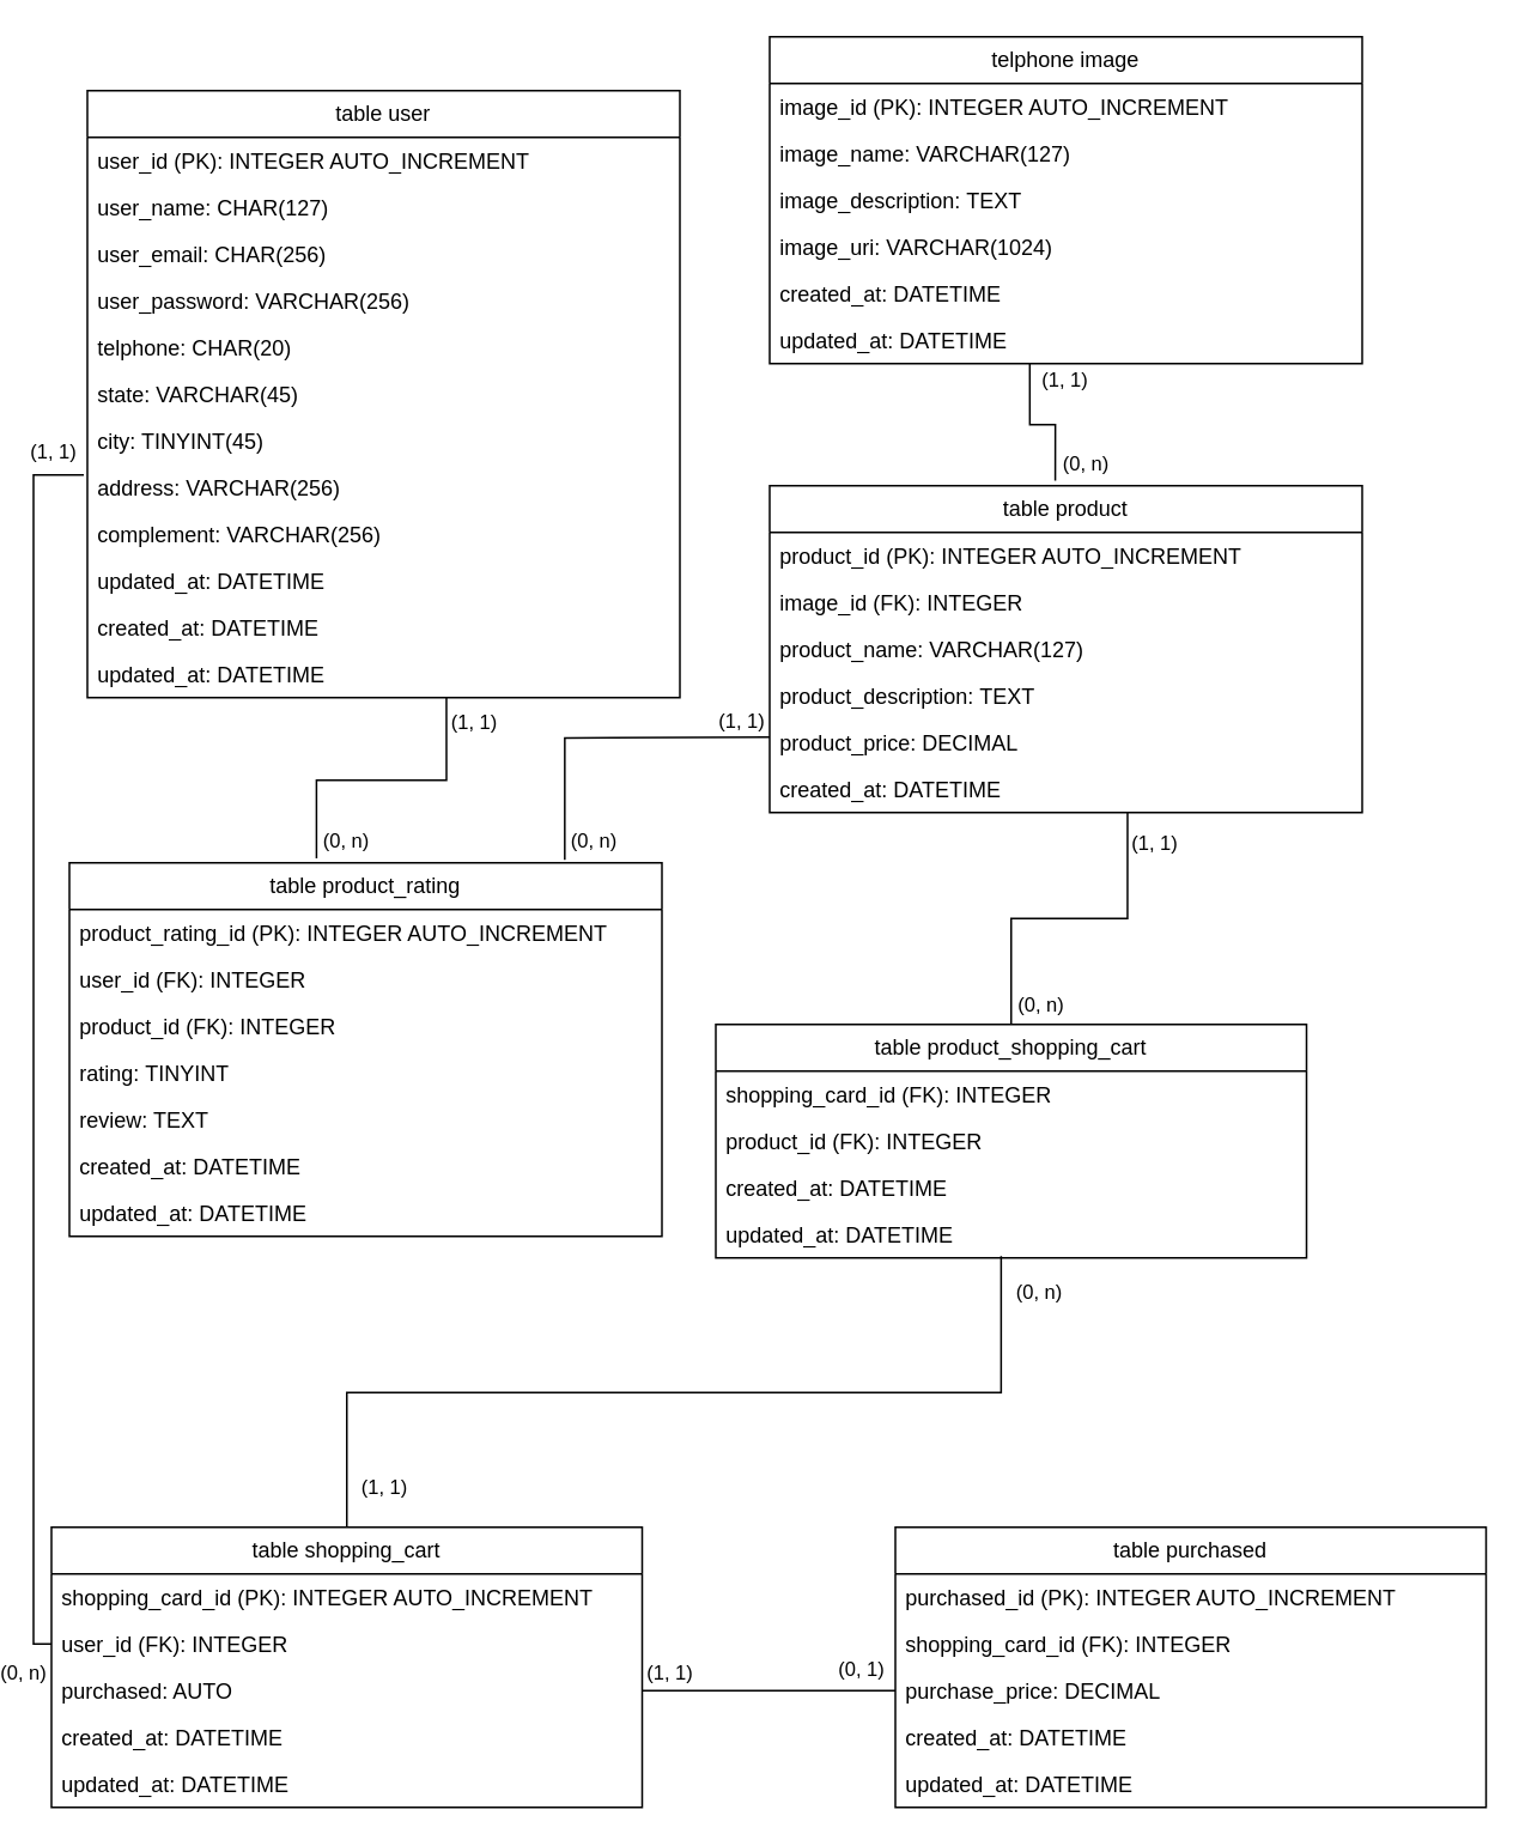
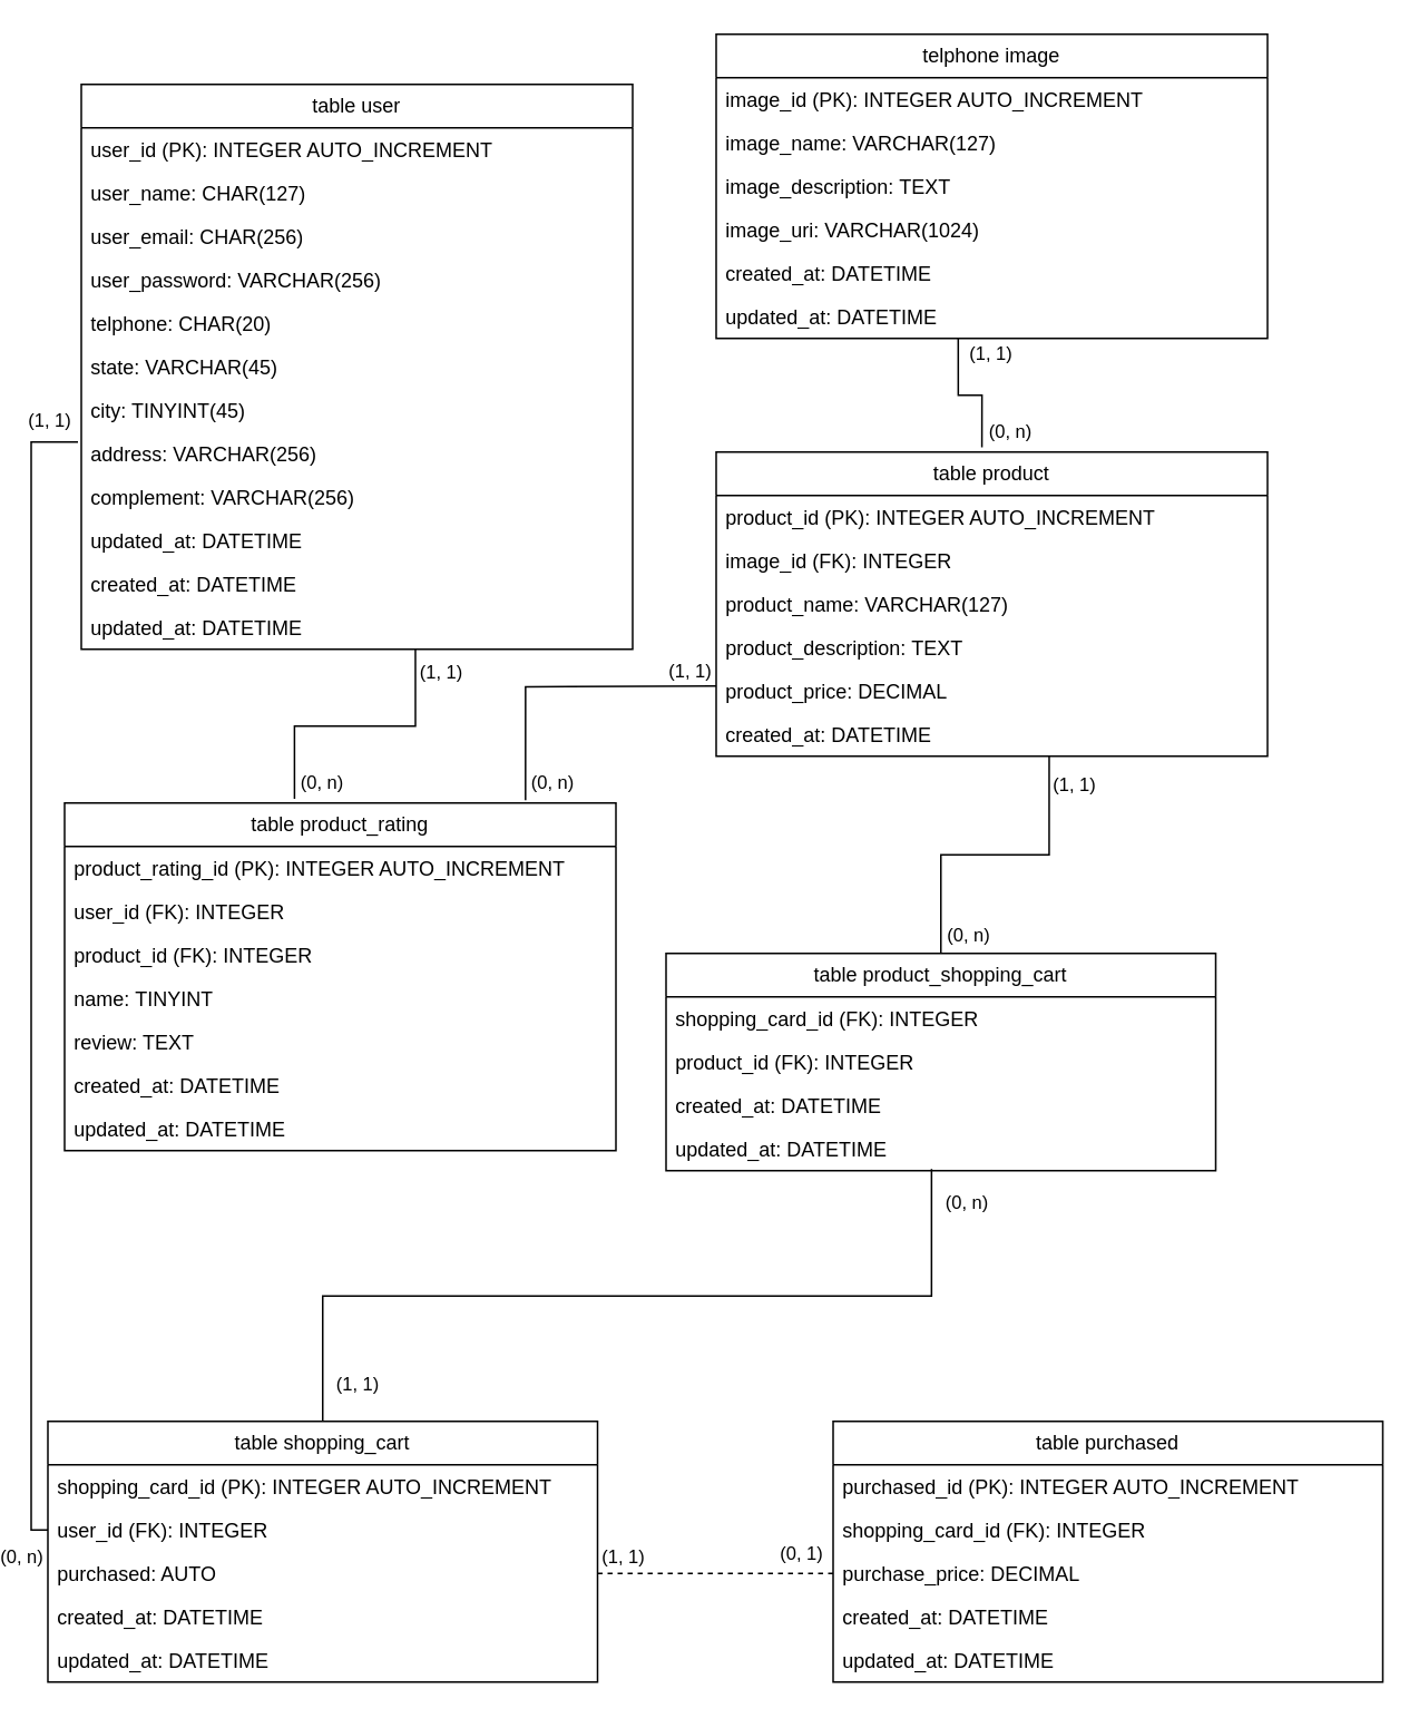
- <mxCell id="26" value="rating:&amp;nbsp;TINYINT" style="text;strokeColor=none;fillColor=none;align=left;verticalAlign=top;spacingLeft=4;spacingRight=4;overflow=hidden;rotatable=0;points=[[0,0.5],[1,0.5]];portConstraint=eastwest;whiteSpace=wrap;html=1;" vertex="1" parent="22"><mxGeometry y="104" width="330" height="26" as="geometry" /></mxCell>
+ <mxCell id="26" value="name:&amp;nbsp;TINYINT" style="text;strokeColor=none;fillColor=none;align=left;verticalAlign=top;spacingLeft=4;spacingRight=4;overflow=hidden;rotatable=0;points=[[0,0.5],[1,0.5]];portConstraint=eastwest;whiteSpace=wrap;html=1;" vertex="1" parent="22"><mxGeometry y="104" width="330" height="26" as="geometry" /></mxCell>
- <mxCell id="58" value="(1, 1)" style="endArrow=none;html=1;endSize=12;startArrow=none;startSize=14;startFill=0;edgeStyle=orthogonalEdgeStyle;align=left;verticalAlign=bottom;rounded=0;endFill=1;entryX=0;entryY=0.5;entryDx=0;entryDy=0;exitX=1;exitY=0.5;exitDx=0;exitDy=0;" edge="1" parent="1" source="33" target="55"><mxGeometry x="-0.986" y="1" relative="1" as="geometry"><mxPoint x="195" y="860" as="sourcePoint" /><mxPoint x="559" y="709" as="targetPoint" /><mxPoint as="offset" /></mxGeometry></mxCell>
+ <mxCell id="58" value="(1, 1)" style="endArrow=none;html=1;endSize=12;startArrow=none;startSize=14;startFill=0;edgeStyle=orthogonalEdgeStyle;align=left;verticalAlign=bottom;rounded=0;endFill=1;entryX=0;entryY=0.5;entryDx=0;entryDy=0;exitX=1;exitY=0.5;exitDx=0;exitDy=0;dashed=1;" edge="1" parent="1" source="33" target="55"><mxGeometry x="-0.986" y="1" relative="1" as="geometry"><mxPoint x="195" y="860" as="sourcePoint" /><mxPoint x="559" y="709" as="targetPoint" /><mxPoint as="offset" /></mxGeometry></mxCell>
